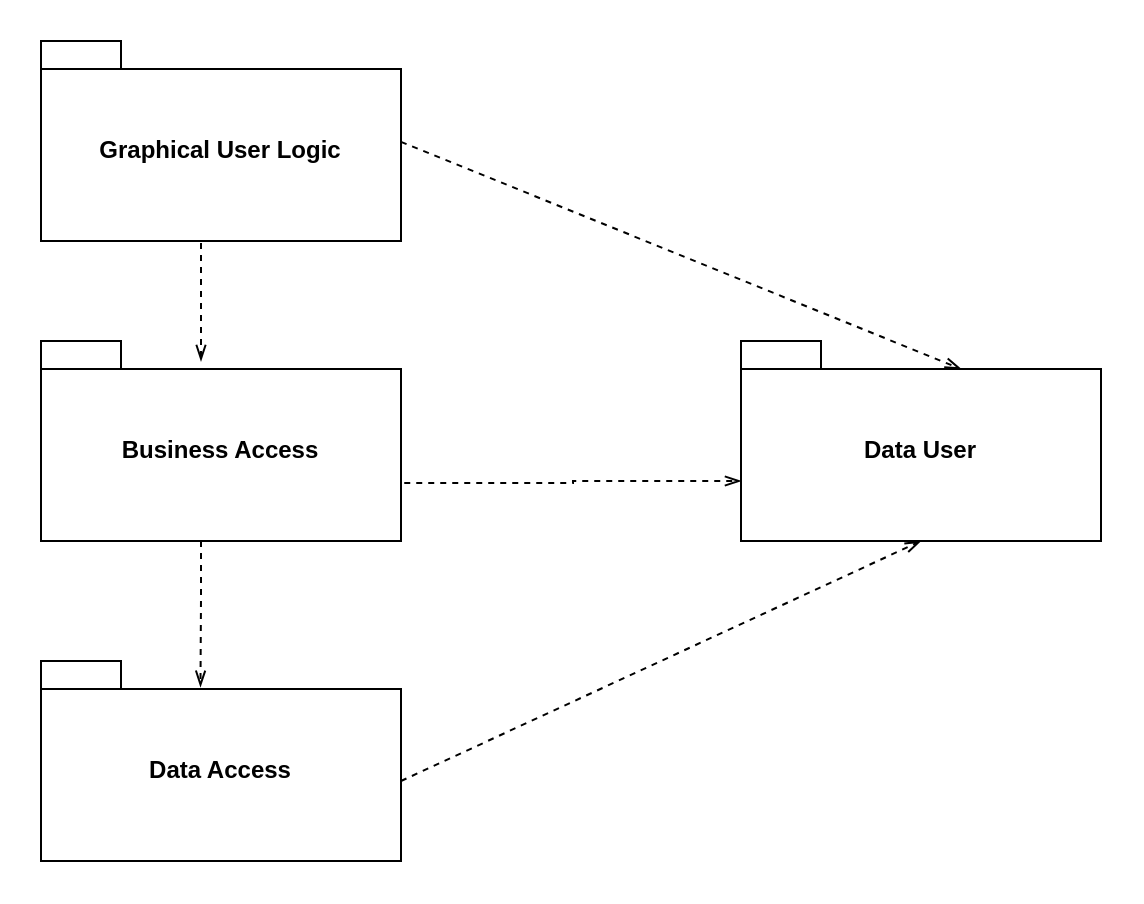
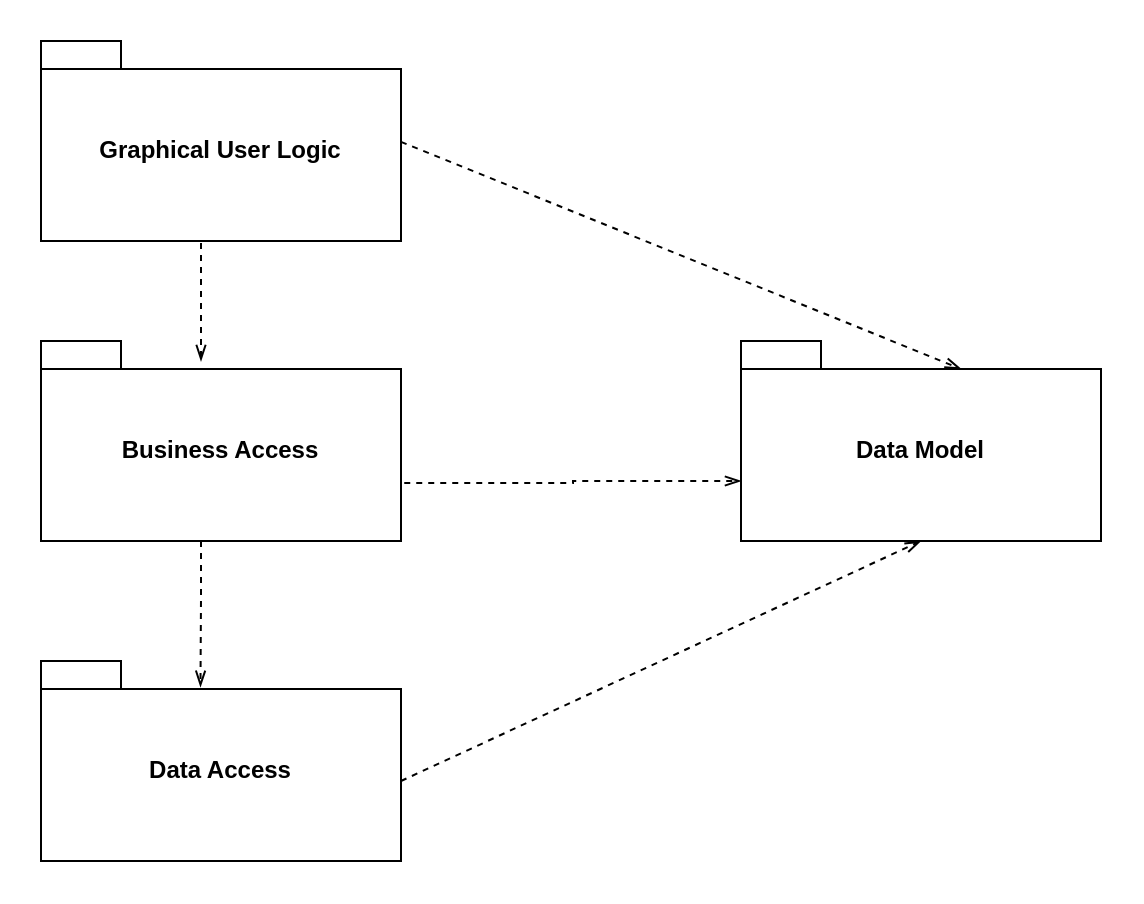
- <mxCell id="5" value="Data User" style="shape=folder;fontStyle=1;spacingTop=10;tabWidth=40;tabHeight=14;tabPosition=left;html=1;whiteSpace=wrap;" vertex="1" parent="1"><mxGeometry x="370" y="170" width="180" height="100" as="geometry" /></mxCell>
+ <mxCell id="5" value="Data Model" style="shape=folder;fontStyle=1;spacingTop=10;tabWidth=40;tabHeight=14;tabPosition=left;html=1;whiteSpace=wrap;" vertex="1" parent="1"><mxGeometry x="370" y="170" width="180" height="100" as="geometry" /></mxCell>
